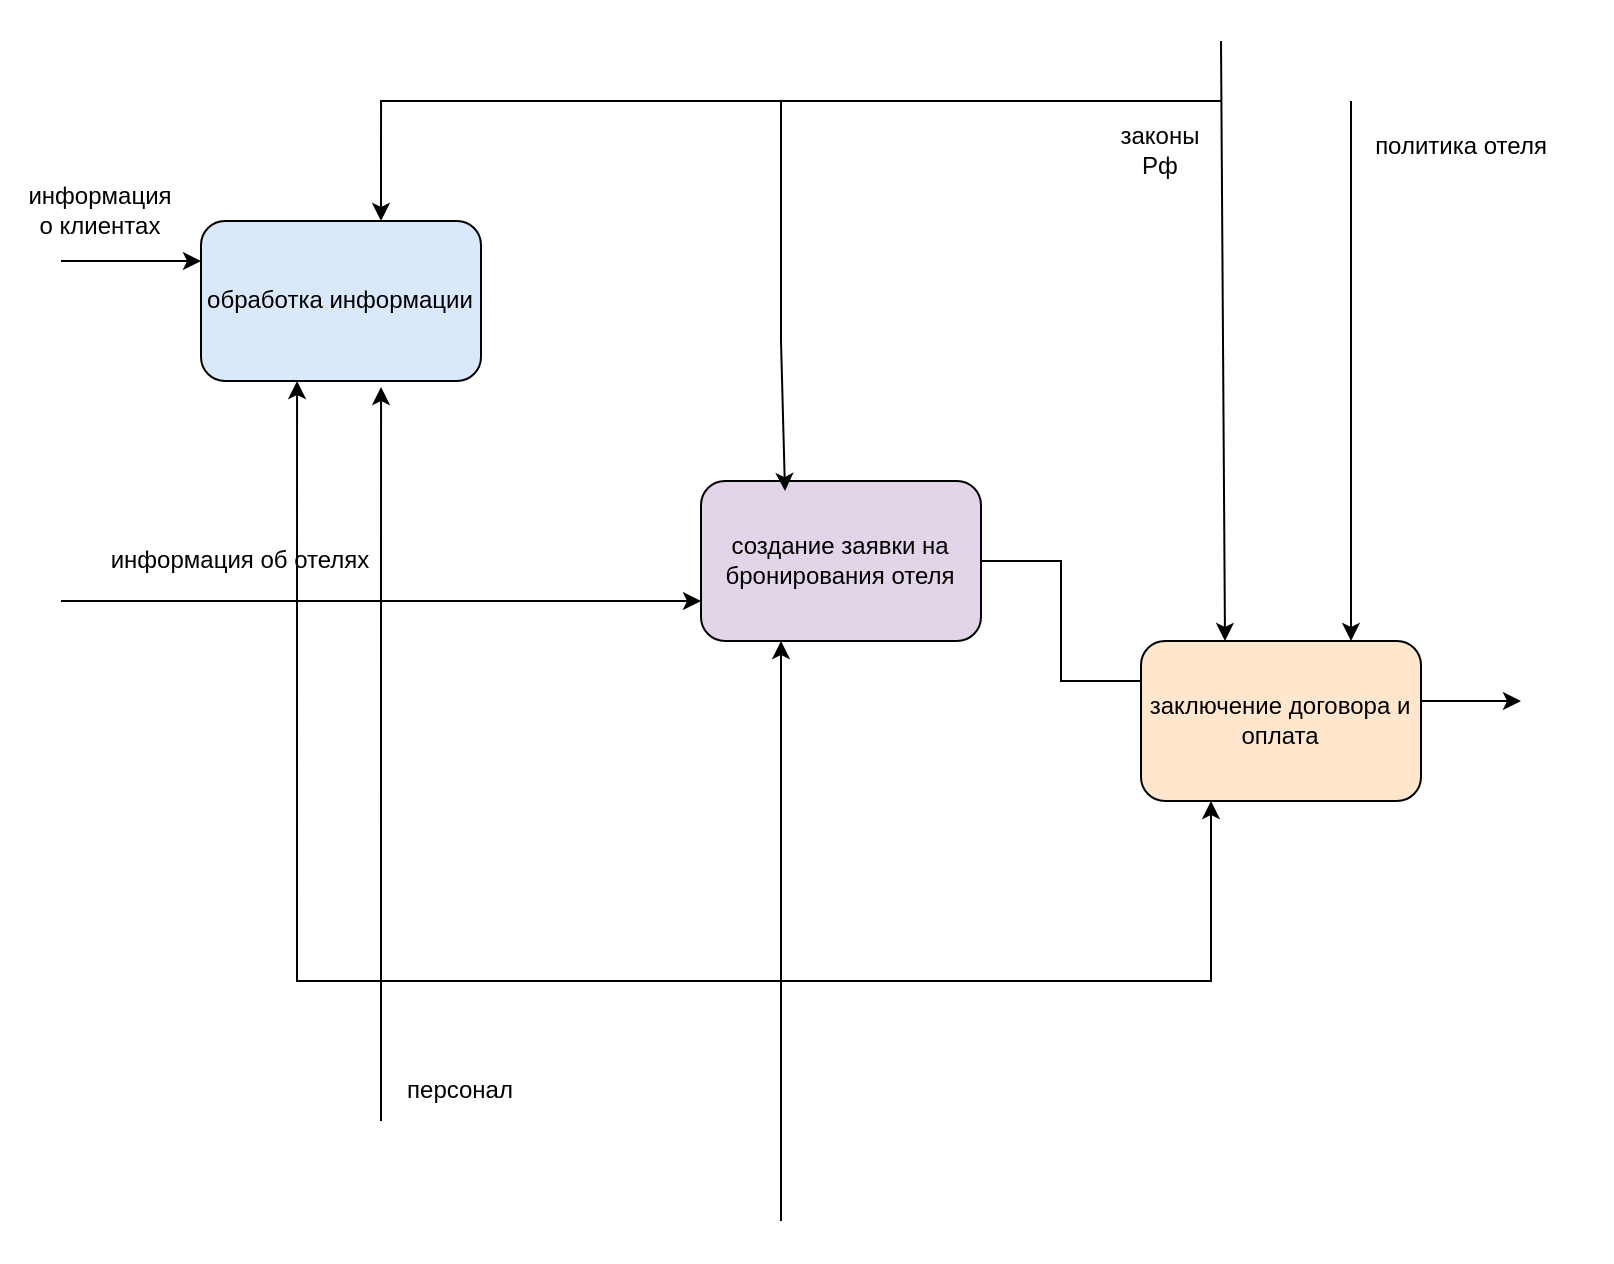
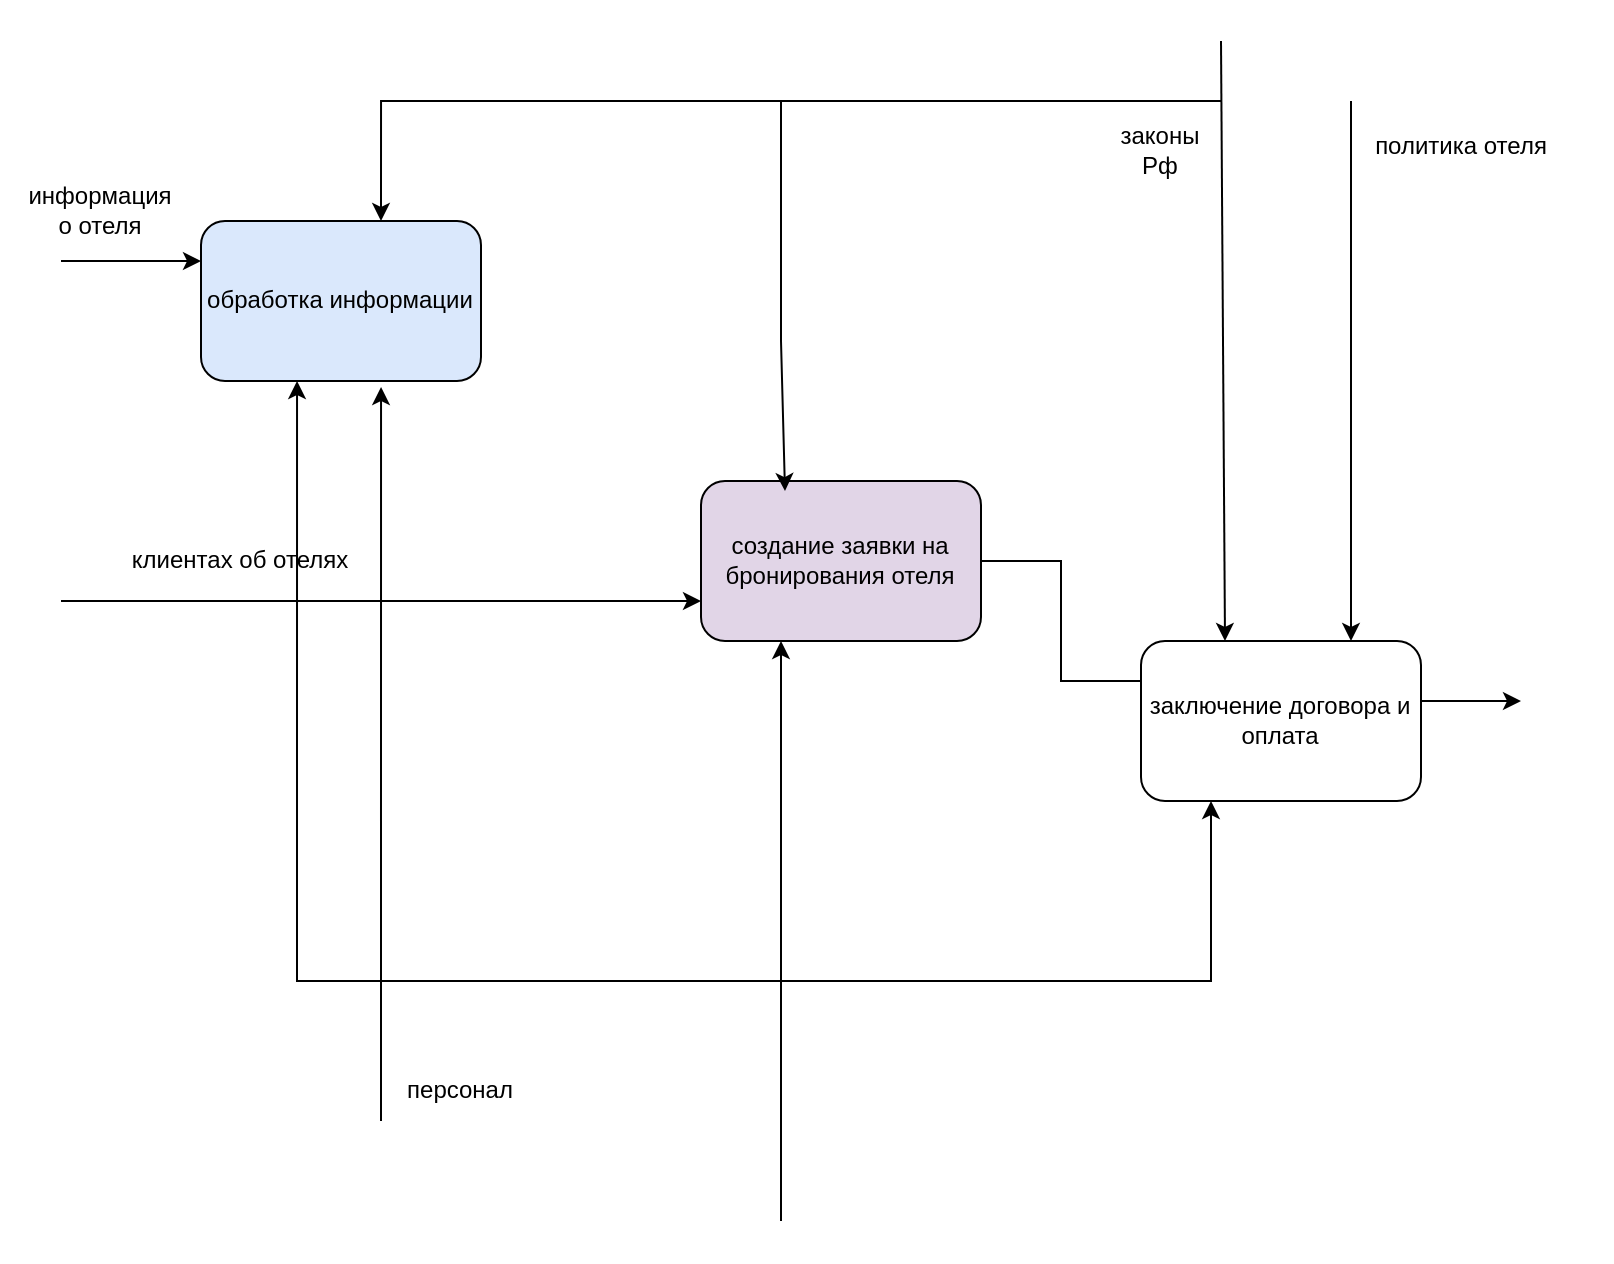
- <mxCell id="7" value="информация о клиентах" style="text;html=1;align=center;verticalAlign=middle;whiteSpace=wrap;rounded=0;" vertex="1" parent="1"><mxGeometry x="20" y="90" width="60" height="30" as="geometry" /></mxCell>
+ <mxCell id="7" value="информация о отеля" style="text;html=1;align=center;verticalAlign=middle;whiteSpace=wrap;rounded=0;" vertex="1" parent="1"><mxGeometry x="20" y="90" width="60" height="30" as="geometry" /></mxCell>
- <mxCell id="12" value="информация об отелях" style="text;html=1;align=center;verticalAlign=middle;whiteSpace=wrap;rounded=0;" vertex="1" parent="1"><mxGeometry x="40" y="265" width="160" height="30" as="geometry" /></mxCell>
+ <mxCell id="12" value="клиентах об отелях" style="text;html=1;align=center;verticalAlign=middle;whiteSpace=wrap;rounded=0;" vertex="1" parent="1"><mxGeometry x="40" y="265" width="160" height="30" as="geometry" /></mxCell>
- <mxCell id="5" value="заключение договора и оплата" style="rounded=1;whiteSpace=wrap;html=1;fillColor=#ffe6cc;" vertex="1" parent="1"><mxGeometry x="570" y="320" width="140" height="80" as="geometry" /></mxCell>
+ <mxCell id="5" value="заключение договора и оплата" style="rounded=1;whiteSpace=wrap;html=1;" vertex="1" parent="1"><mxGeometry x="570" y="320" width="140" height="80" as="geometry" /></mxCell>
